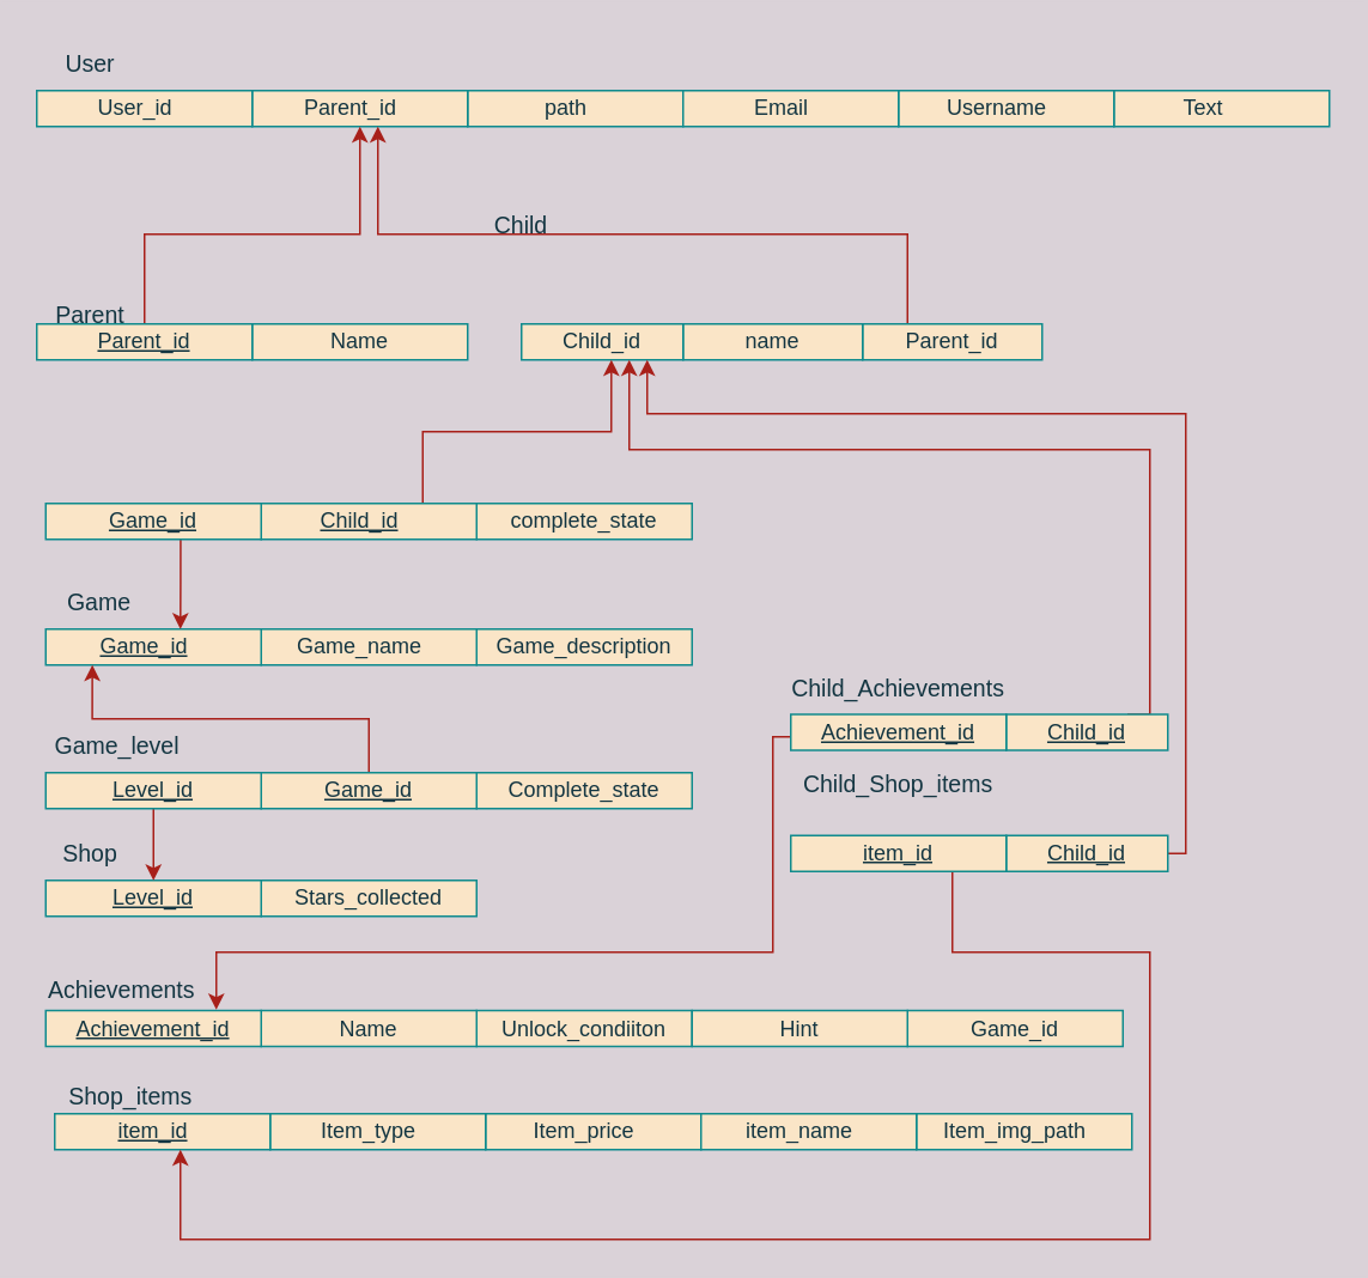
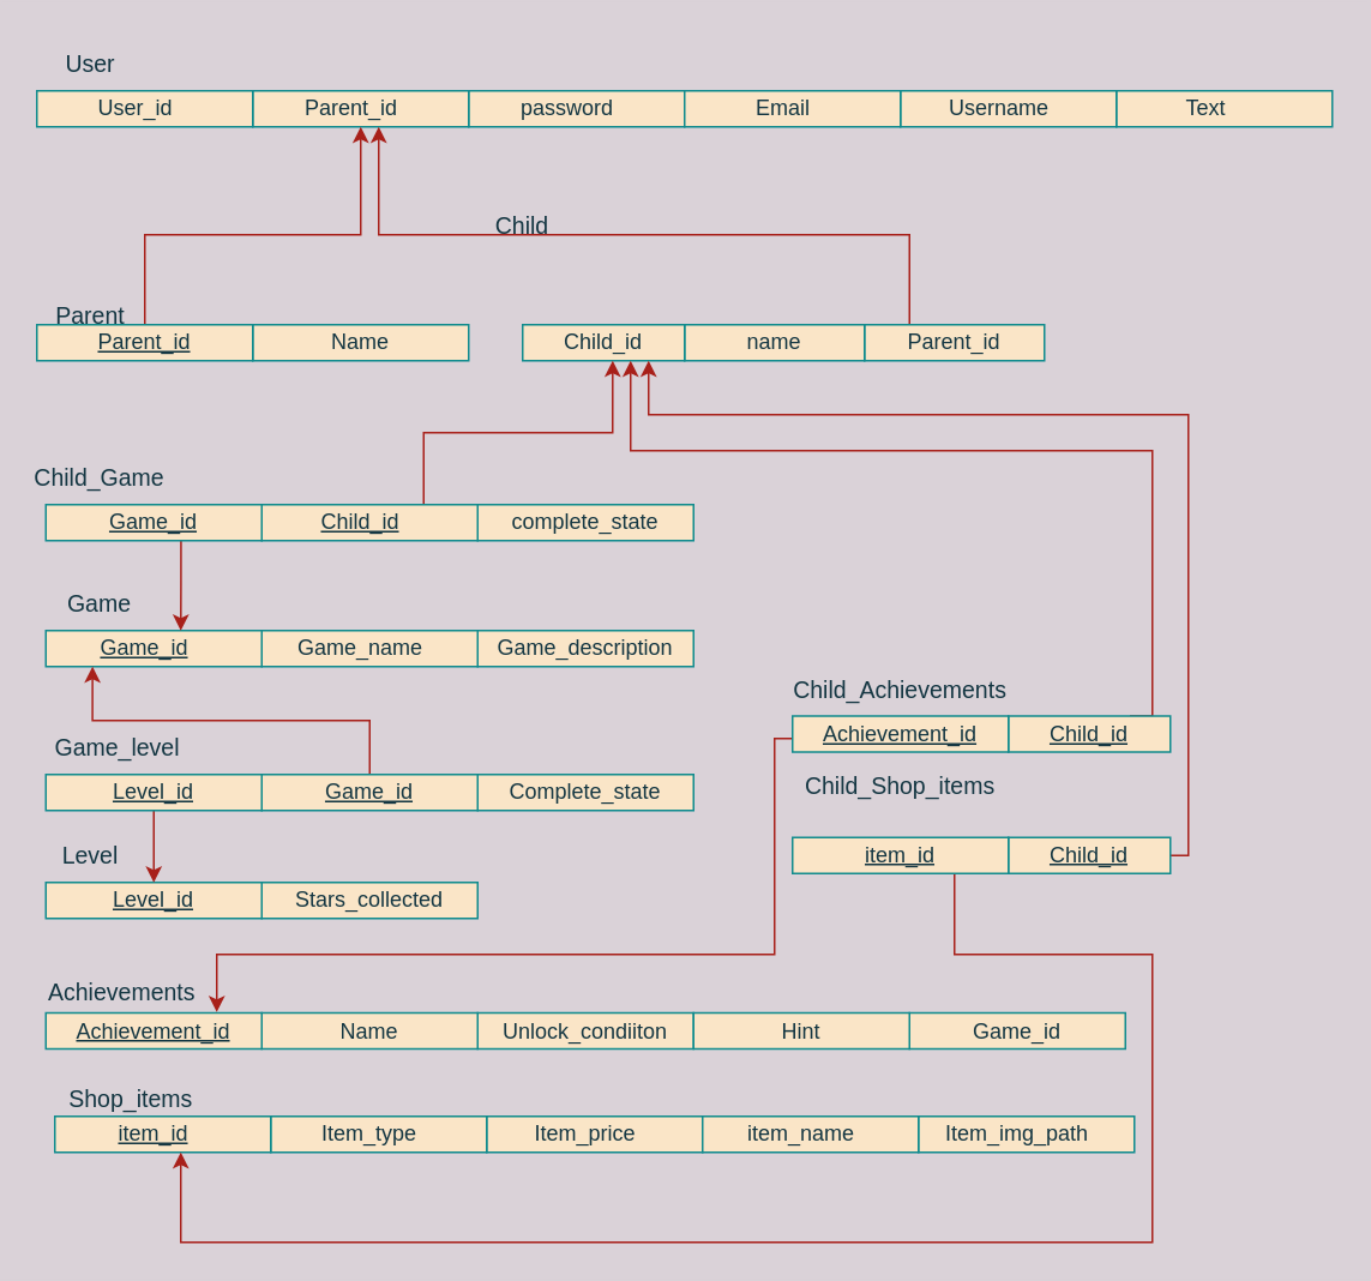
- <mxCell id="39" value="path" style="text;html=1;strokeColor=none;fillColor=none;align=center;verticalAlign=middle;whiteSpace=wrap;rounded=0;fontColor=#143642;" parent="1" vertex="1"><mxGeometry x="285" y="45" width="60" height="30" as="geometry" /></mxCell>
+ <mxCell id="39" value="password" style="text;html=1;strokeColor=none;fillColor=none;align=center;verticalAlign=middle;whiteSpace=wrap;rounded=0;fontColor=#143642;" parent="1" vertex="1"><mxGeometry x="285" y="45" width="60" height="30" as="geometry" /></mxCell>
+ <mxCell id="77" value="Child_Game" style="text;html=1;strokeColor=none;fillColor=none;align=center;verticalAlign=middle;whiteSpace=wrap;rounded=0;fontSize=13;fontColor=#143642;" parent="1" vertex="1"><mxGeometry x="25" y="250" width="60" height="30" as="geometry" /></mxCell>
- <mxCell id="29" value="Shop" style="text;html=1;strokeColor=none;fillColor=none;align=center;verticalAlign=middle;whiteSpace=wrap;rounded=0;fontSize=13;fontColor=#143642;" parent="1" vertex="1"><mxGeometry x="20" y="460" width="60" height="30" as="geometry" /></mxCell>
+ <mxCell id="29" value="Level" style="text;html=1;strokeColor=none;fillColor=none;align=center;verticalAlign=middle;whiteSpace=wrap;rounded=0;fontSize=13;fontColor=#143642;" parent="1" vertex="1"><mxGeometry x="20" y="460" width="60" height="30" as="geometry" /></mxCell>
